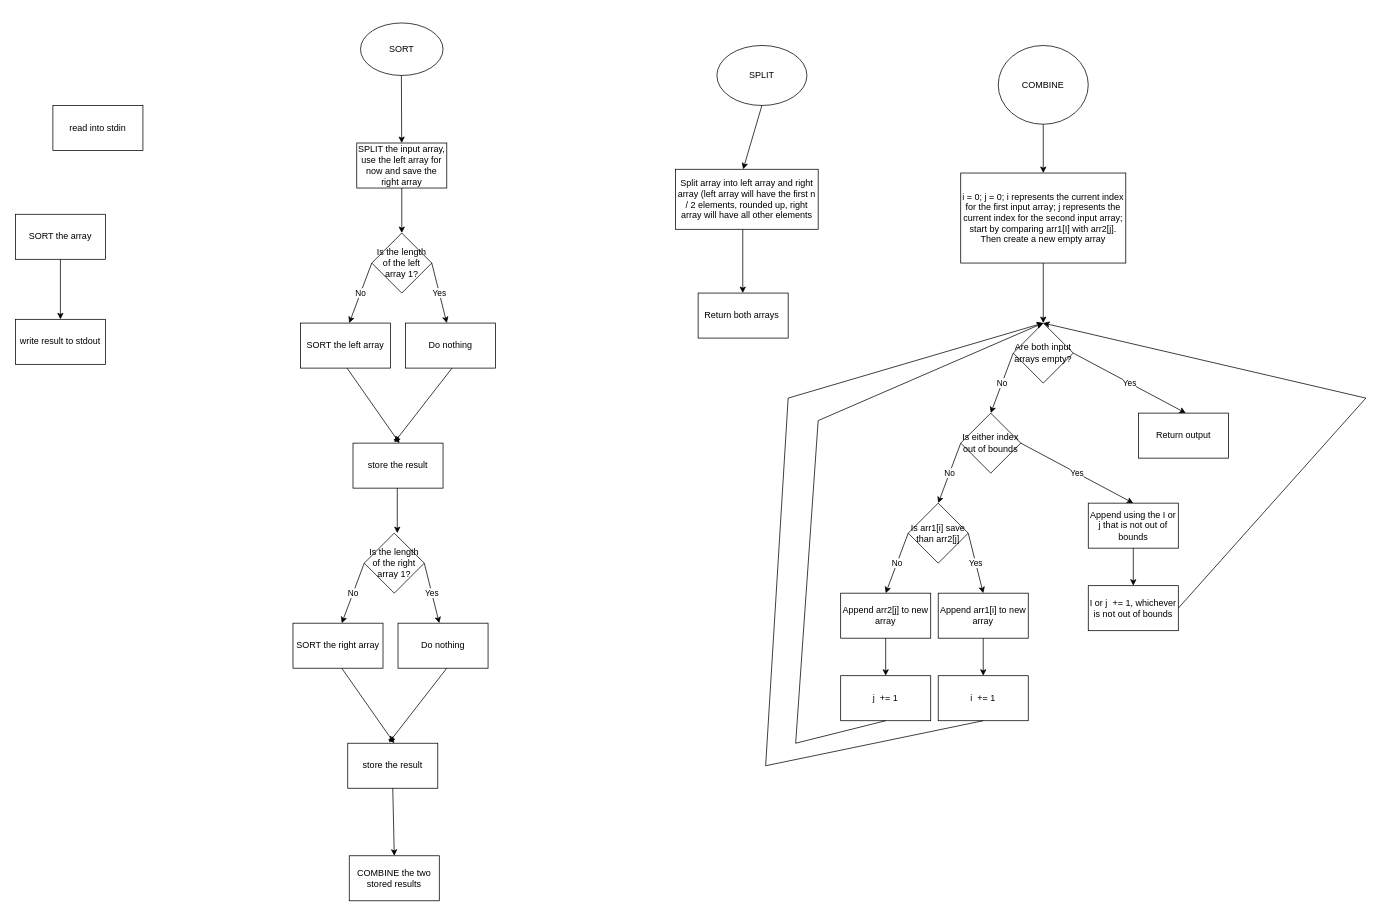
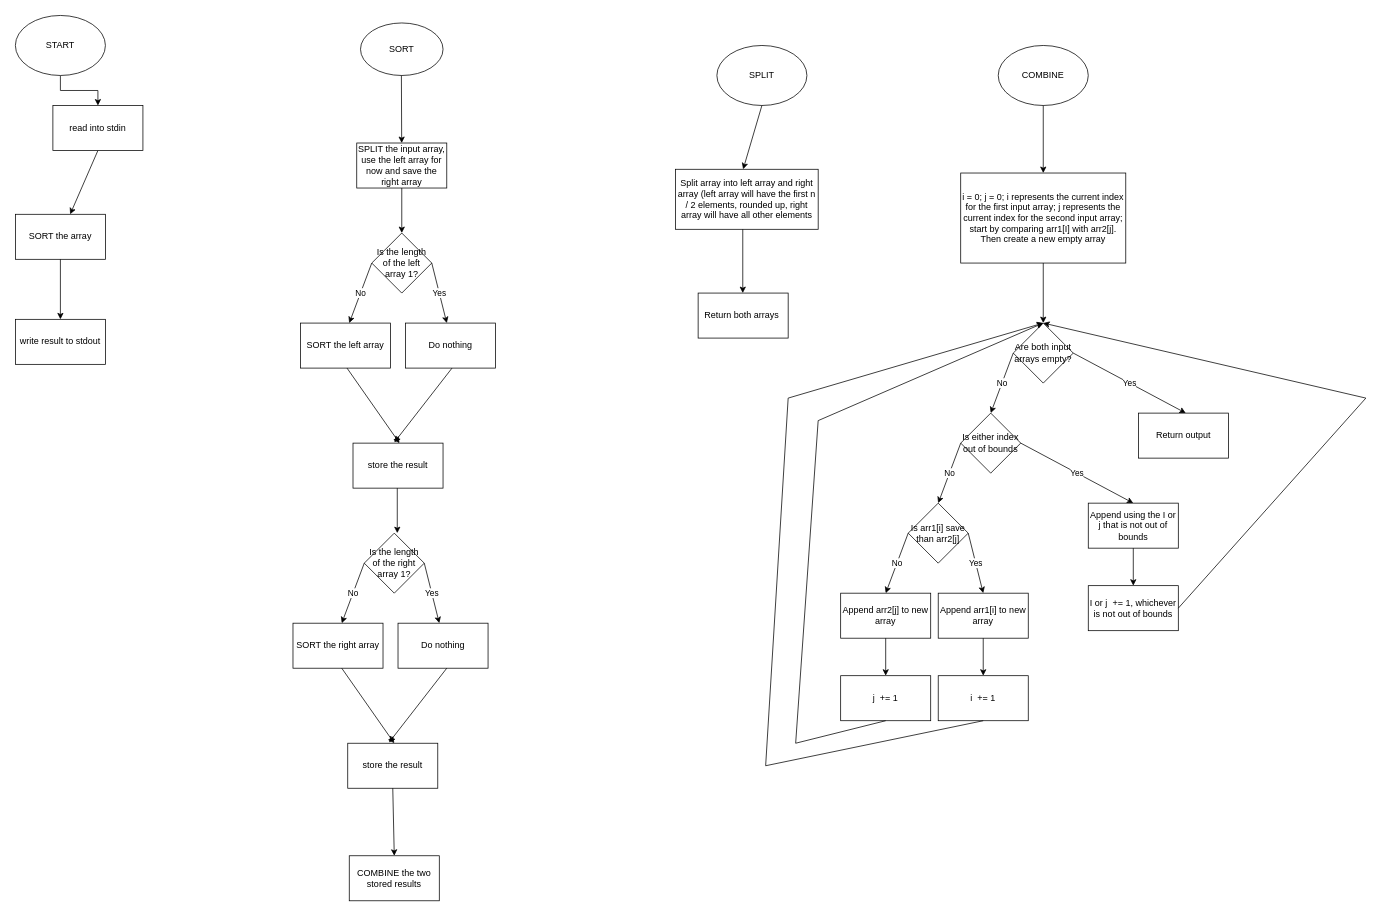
+ <mxCell id="31" value="START" style="ellipse;whiteSpace=wrap;html=1;" parent="1" vertex="1"><mxGeometry x="20" y="20" width="120" height="80" as="geometry" /></mxCell>
- <mxCell id="4" value="COMBINE" style="ellipse;whiteSpace=wrap;html=1;" parent="1" vertex="1"><mxGeometry x="1330" y="60" width="120" height="105" as="geometry" /></mxCell>
+ <mxCell id="4" value="COMBINE" style="ellipse;whiteSpace=wrap;html=1;" parent="1" vertex="1"><mxGeometry x="1330" y="60" width="120" height="80" as="geometry" /></mxCell>
+ <mxCell id="30" style="edgeStyle=orthogonalEdgeStyle;rounded=0;orthogonalLoop=1;jettySize=auto;html=1;exitX=0.5;exitY=1;exitDx=0;exitDy=0;entryX=0.5;entryY=0;entryDx=0;entryDy=0;" parent="1" source="31" target="57" edge="1"><mxGeometry relative="1" as="geometry"><mxPoint x="80" y="120" as="targetPoint" /></mxGeometry></mxCell>
+ <mxCell id="32" value="" style="endArrow=classic;html=1;rounded=0;exitX=0.5;exitY=1;exitDx=0;exitDy=0;" parent="1" source="57" target="33" edge="1"><mxGeometry width="50" height="50" relative="1" as="geometry"><mxPoint x="80" y="225" as="sourcePoint" /><mxPoint x="80" y="295" as="targetPoint" /></mxGeometry></mxCell>
